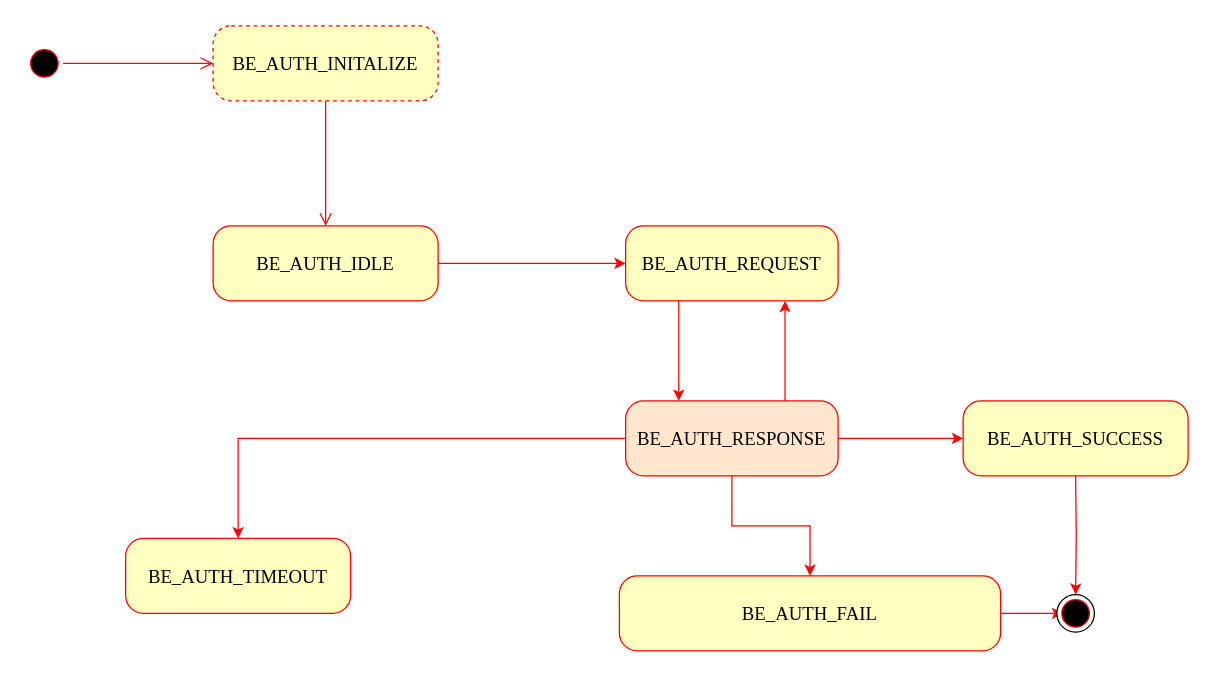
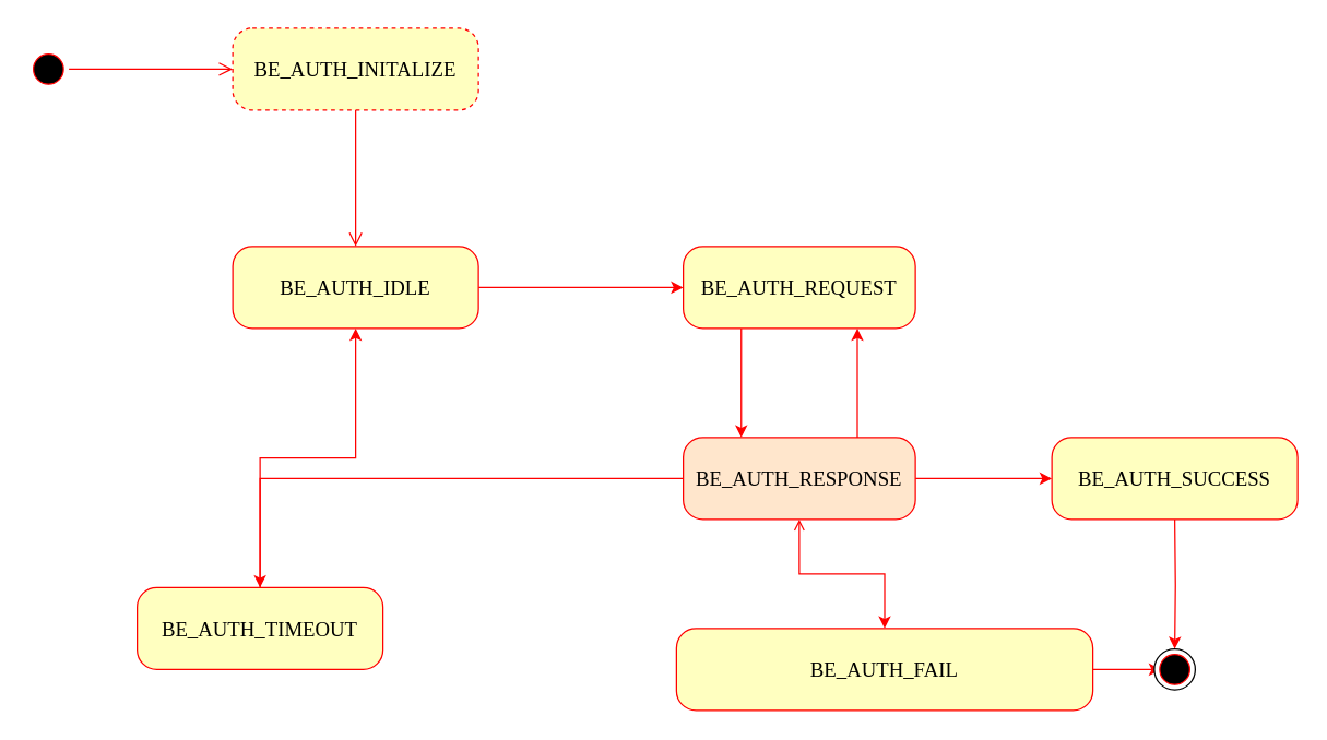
+ <mxCell id="16" style="edgeStyle=orthogonalEdgeStyle;rounded=0;orthogonalLoop=1;jettySize=auto;html=1;exitX=0.5;exitY=0;exitDx=0;exitDy=0;strokeColor=#FF0000;" edge="1" parent="1" source="17" target="5"><mxGeometry relative="1" as="geometry" /></mxCell>
- <mxCell id="13" value="" style="edgeStyle=orthogonalEdgeStyle;rounded=0;orthogonalLoop=1;jettySize=auto;html=1;startArrow=classic;startFill=1;endArrow=none;endFill=0;strokeColor=#FF0000;" edge="1" parent="1" source="15" target="12"><mxGeometry relative="1" as="geometry" /></mxCell>
+ <mxCell id="13" value="" style="edgeStyle=orthogonalEdgeStyle;rounded=0;orthogonalLoop=1;jettySize=auto;html=1;startArrow=classic;startFill=1;endArrow=open;endFill=0;strokeColor=#FF0000;" edge="1" parent="1" source="15" target="12"><mxGeometry relative="1" as="geometry" /></mxCell>
